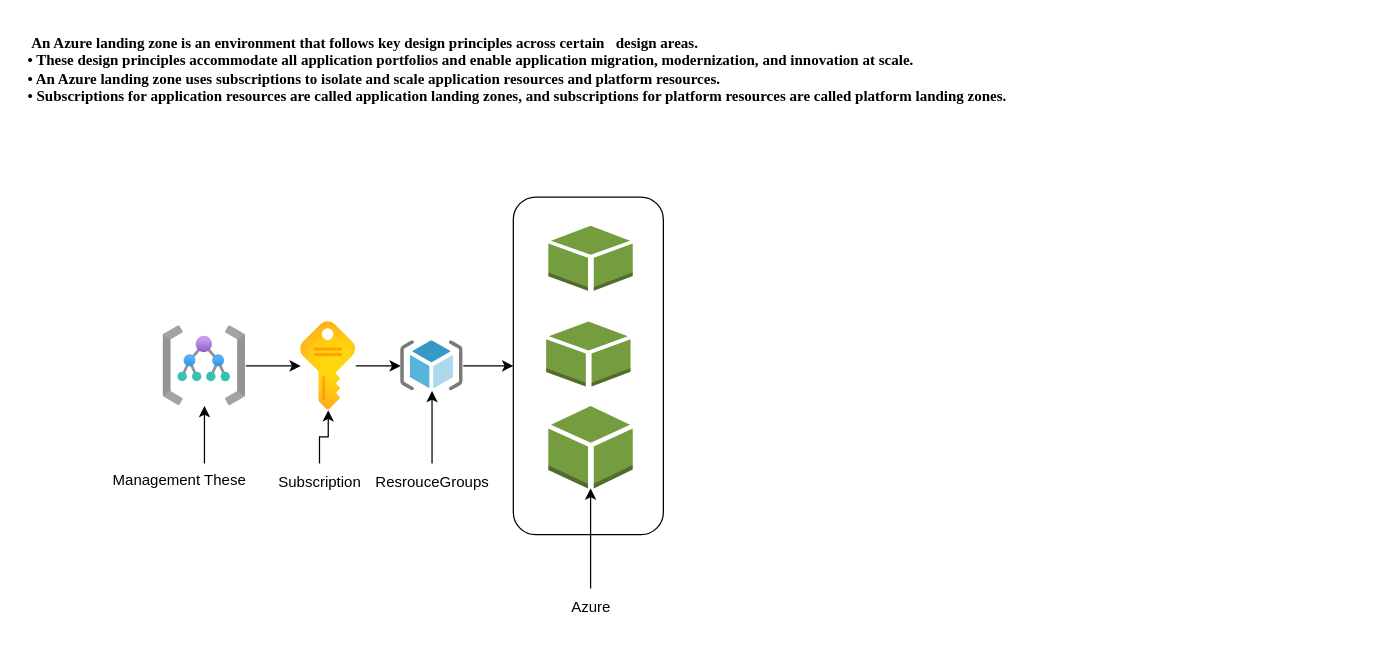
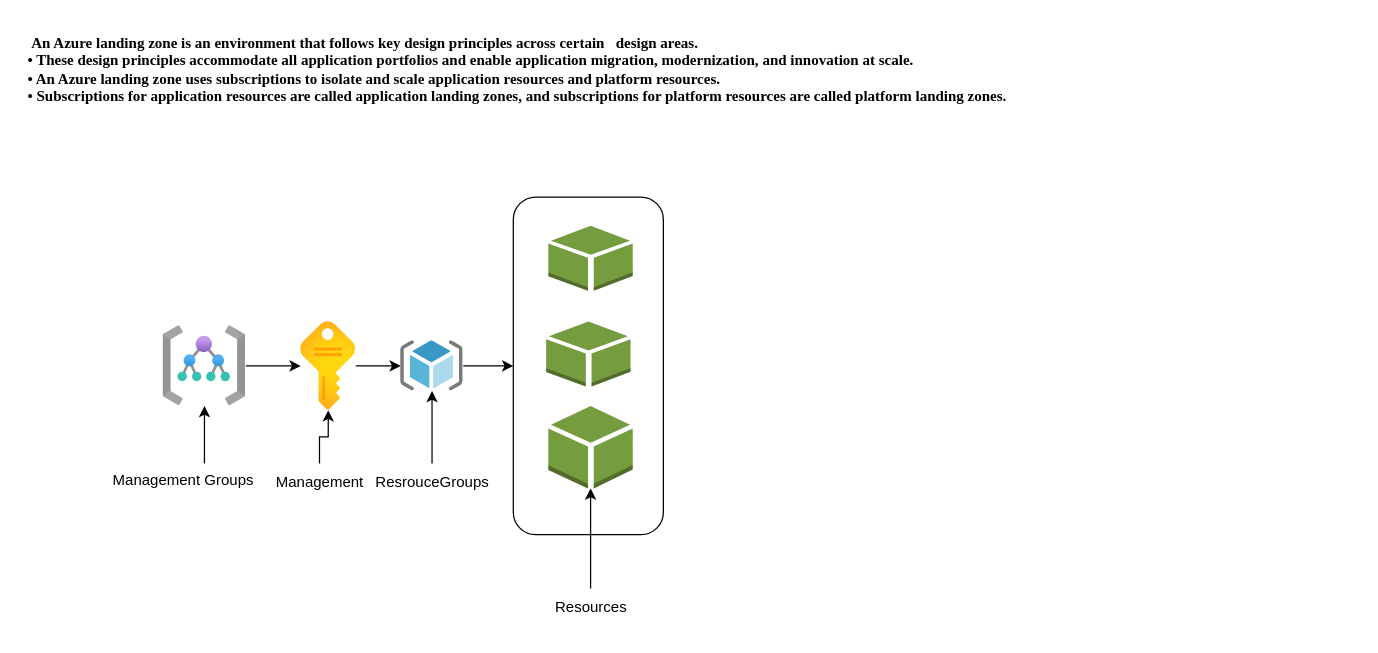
- <mxCell id="13" value="Management These" style="text;whiteSpace=wrap;html=1;" vertex="1" parent="1"><mxGeometry x="88" y="370" width="150" height="40" as="geometry" /></mxCell>
+ <mxCell id="13" value="Management Groups" style="text;whiteSpace=wrap;html=1;" vertex="1" parent="1"><mxGeometry x="88" y="370" width="150" height="40" as="geometry" /></mxCell>
- <mxCell id="15" value="Subscription" style="text;html=1;align=center;verticalAlign=middle;resizable=0;points=[];autosize=1;strokeColor=none;fillColor=none;" vertex="1" parent="1"><mxGeometry x="210" y="370" width="90" height="30" as="geometry" /></mxCell>
+ <mxCell id="15" value="Management" style="text;html=1;align=center;verticalAlign=middle;resizable=0;points=[];autosize=1;strokeColor=none;fillColor=none;" vertex="1" parent="1"><mxGeometry x="210" y="370" width="90" height="30" as="geometry" /></mxCell>
- <mxCell id="19" value="Azure" style="text;html=1;align=center;verticalAlign=middle;resizable=0;points=[];autosize=1;strokeColor=none;fillColor=none;" vertex="1" parent="1"><mxGeometry x="431.75" y="470" width="80" height="30" as="geometry" /></mxCell>
+ <mxCell id="19" value="Resources" style="text;html=1;align=center;verticalAlign=middle;resizable=0;points=[];autosize=1;strokeColor=none;fillColor=none;" vertex="1" parent="1"><mxGeometry x="431.75" y="470" width="80" height="30" as="geometry" /></mxCell>
